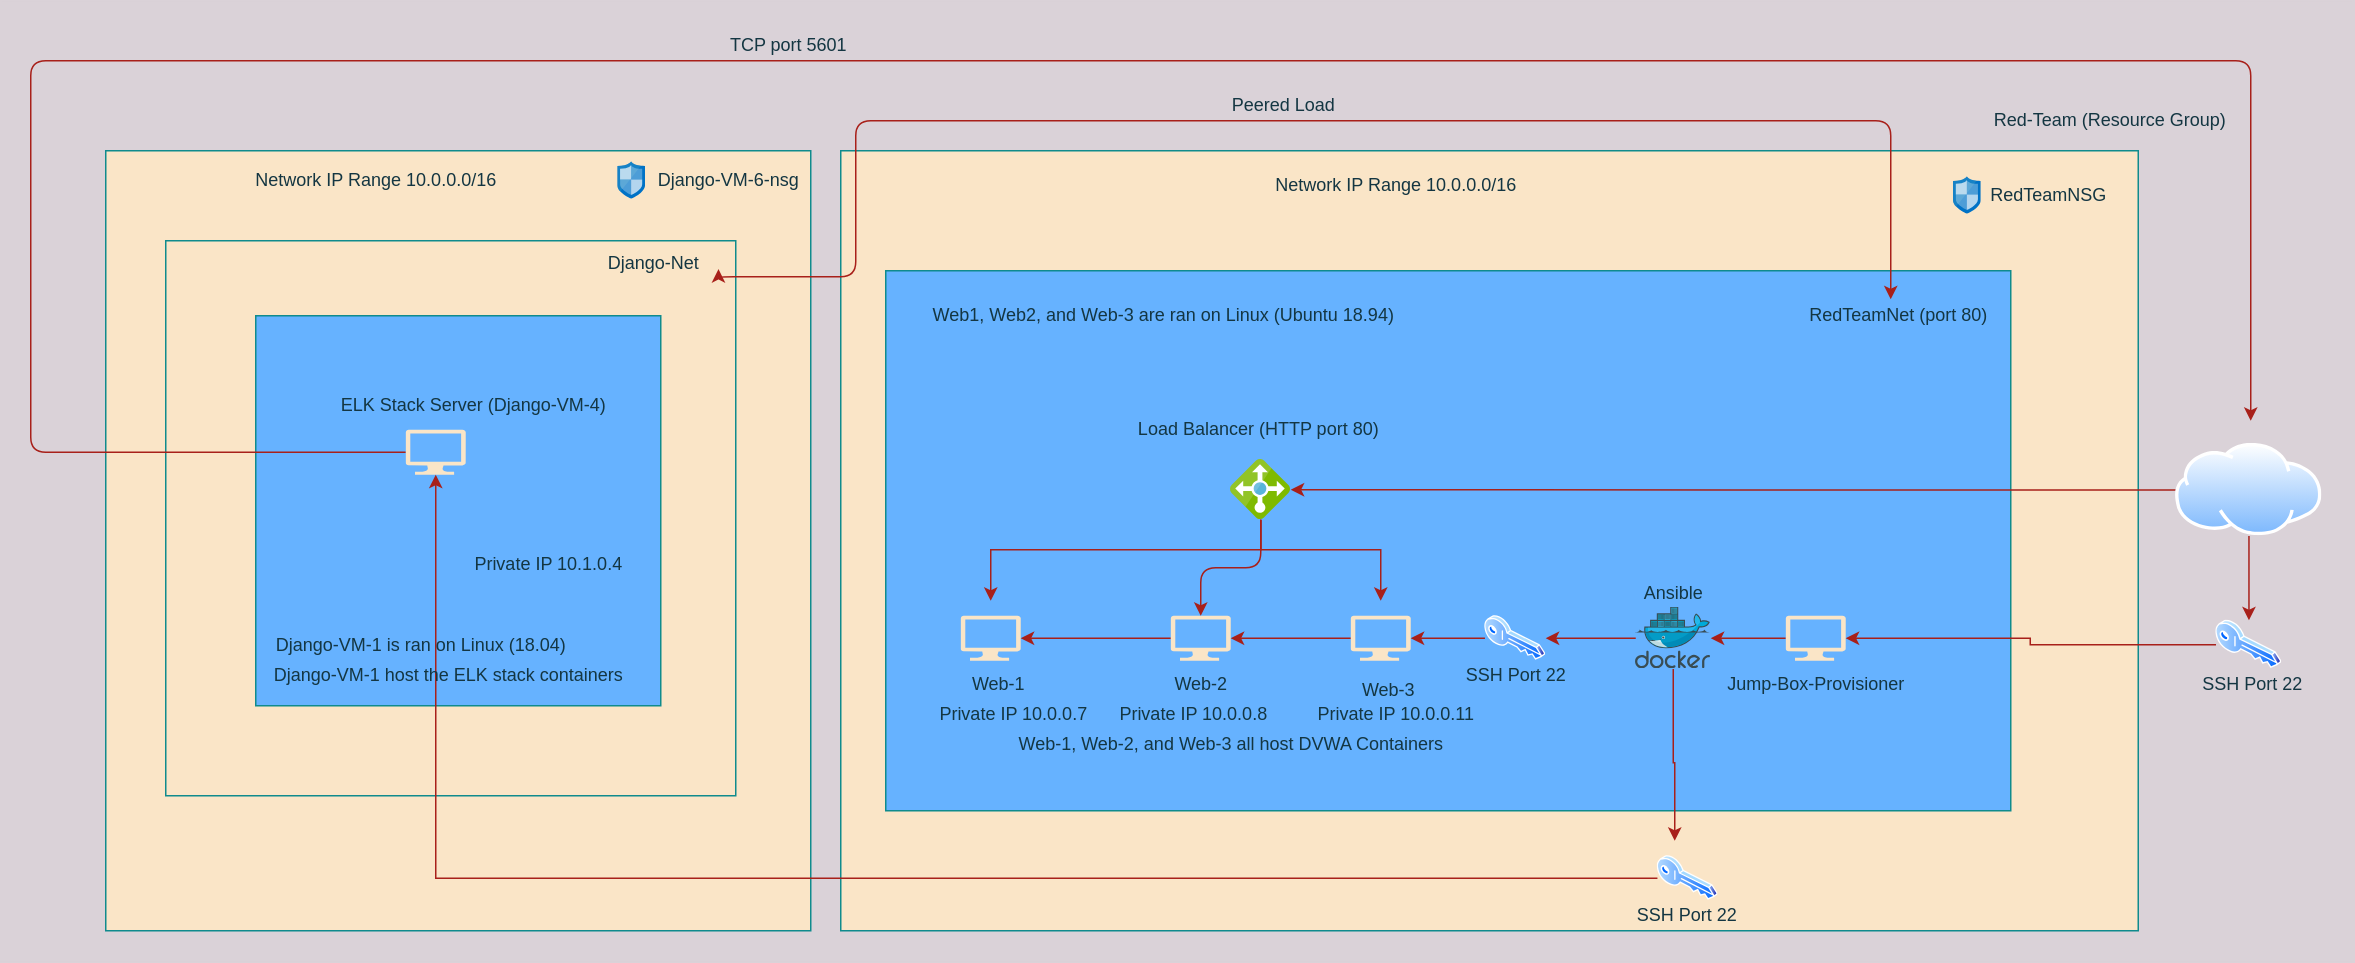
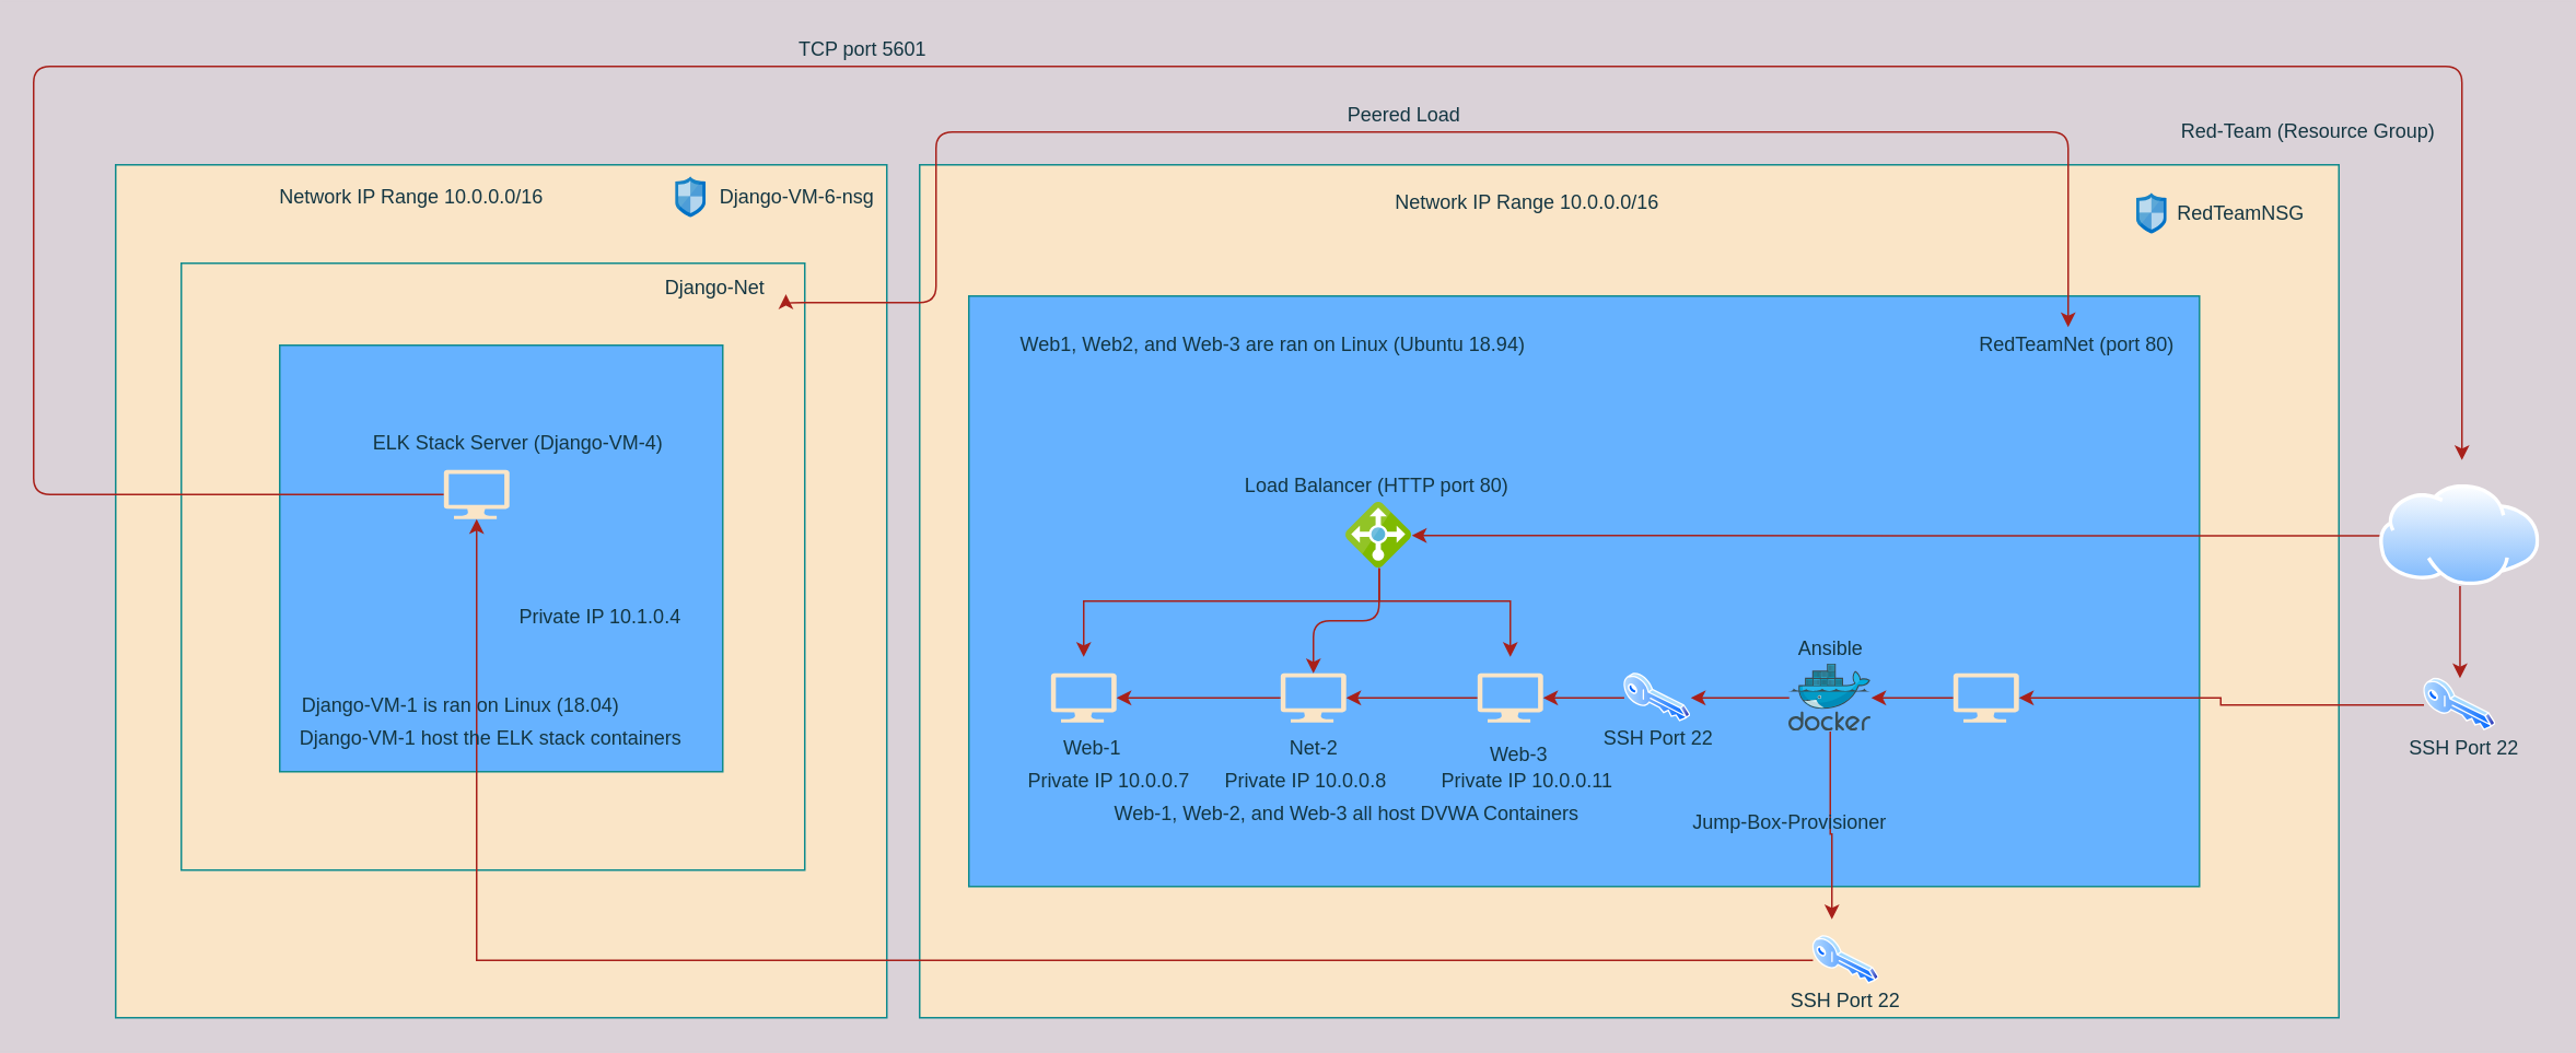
- <mxCell id="31" value="Load Balancer (HTTP port 80)&amp;nbsp;" style="text;html=1;resizable=0;autosize=1;align=center;verticalAlign=middle;points=[];fillColor=none;strokeColor=none;rounded=0;fontColor=#143642;" parent="1" vertex="1"><mxGeometry x="750" y="276" width="180" height="20" as="geometry" /></mxCell>
+ <mxCell id="31" value="Load Balancer (HTTP port 80)&amp;nbsp;" style="text;html=1;resizable=0;autosize=1;align=center;verticalAlign=middle;points=[];fillColor=none;strokeColor=none;rounded=0;fontColor=#143642;" parent="1" vertex="1"><mxGeometry x="750" y="286" width="180" height="20" as="geometry" /></mxCell>
- <mxCell id="29" value="Jump-Box-Provisioner" style="text;html=1;resizable=0;autosize=1;align=center;verticalAlign=middle;points=[];fillColor=none;strokeColor=none;rounded=0;fontColor=#143642;" parent="1" vertex="1"><mxGeometry x="1145" y="445.5" width="130" height="20" as="geometry" /></mxCell>
+ <mxCell id="29" value="Jump-Box-Provisioner" style="text;html=1;resizable=0;autosize=1;align=center;verticalAlign=middle;points=[];fillColor=none;strokeColor=none;rounded=0;fontColor=#143642;" parent="1" vertex="1"><mxGeometry x="1025" y="490.5" width="130" height="20" as="geometry" /></mxCell>
- <mxCell id="26" value="Web-2" style="text;html=1;resizable=0;autosize=1;align=center;verticalAlign=middle;points=[];fillColor=none;strokeColor=none;rounded=0;fontColor=#143642;" parent="1" vertex="1"><mxGeometry x="775" y="445.5" width="50" height="20" as="geometry" /></mxCell>
+ <mxCell id="26" value="Net-2" style="text;html=1;resizable=0;autosize=1;align=center;verticalAlign=middle;points=[];fillColor=none;strokeColor=none;rounded=0;fontColor=#143642;" parent="1" vertex="1"><mxGeometry x="775" y="445.5" width="50" height="20" as="geometry" /></mxCell>
